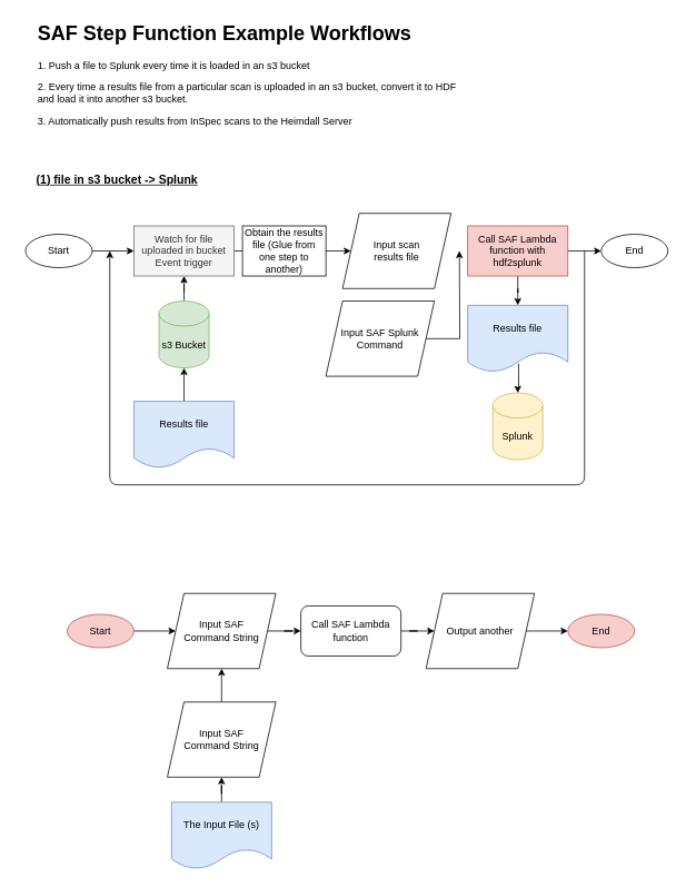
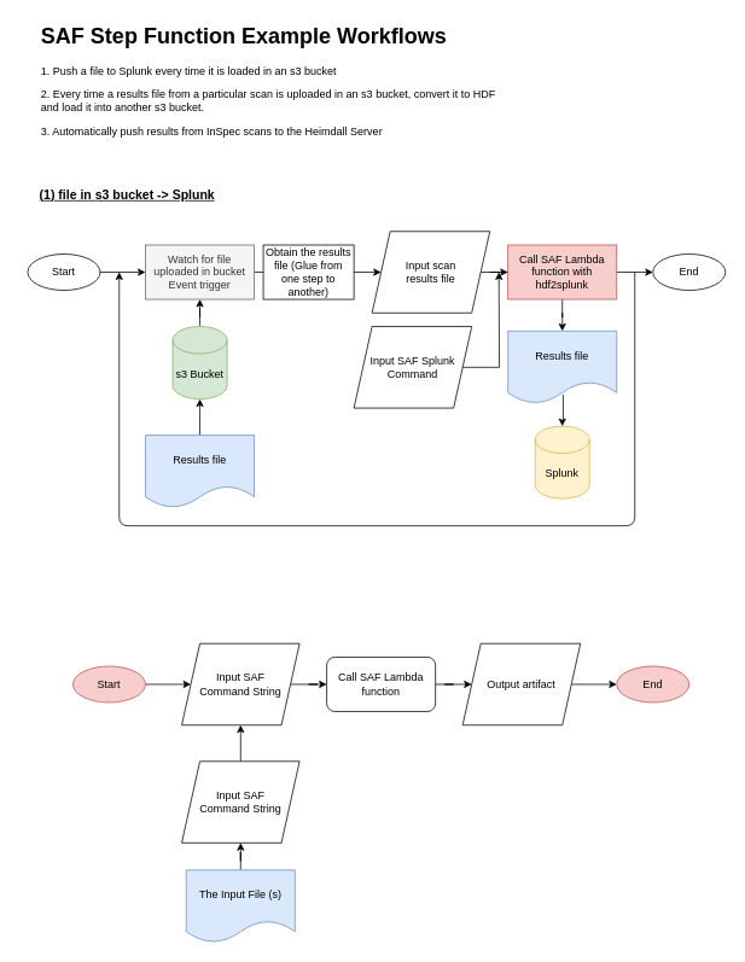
+ <mxCell id="6" value="" style="edgeStyle=orthogonalEdgeStyle;rounded=0;orthogonalLoop=1;jettySize=auto;html=1;" edge="1" parent="1" source="7" target="12"><mxGeometry relative="1" as="geometry" /></mxCell>
- <mxCell id="37" value="Output another" style="shape=parallelogram;perimeter=parallelogramPerimeter;whiteSpace=wrap;html=1;fixedSize=1;" vertex="1" parent="1"><mxGeometry x="510" y="710" width="130" height="90" as="geometry" /></mxCell>
+ <mxCell id="37" value="Output artifact" style="shape=parallelogram;perimeter=parallelogramPerimeter;whiteSpace=wrap;html=1;fixedSize=1;" vertex="1" parent="1"><mxGeometry x="510" y="710" width="130" height="90" as="geometry" /></mxCell>
